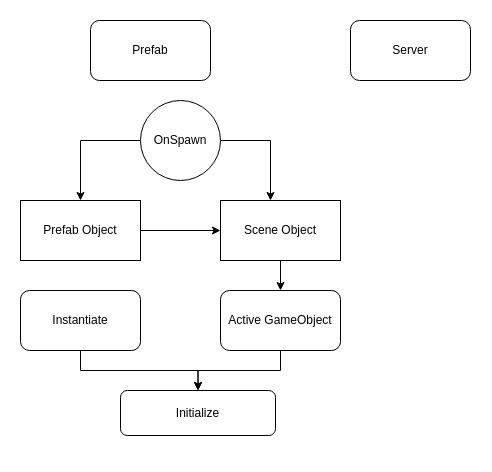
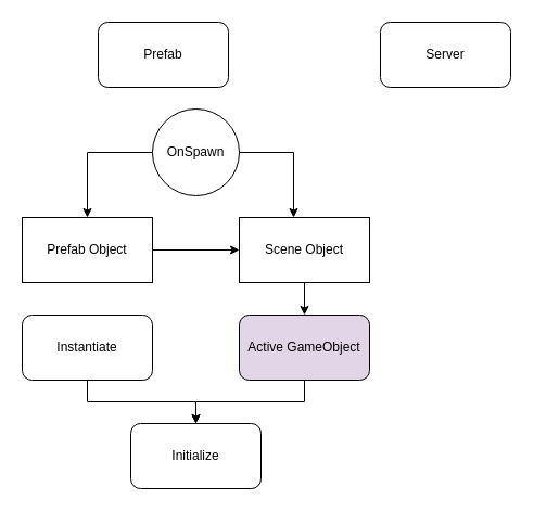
- <mxCell id="14" value="Active GameObject" style="rounded=1;whiteSpace=wrap;html=1;" vertex="1" parent="1"><mxGeometry x="220" y="290" width="120" height="60" as="geometry" /></mxCell>
+ <mxCell id="14" value="Active GameObject" style="rounded=1;whiteSpace=wrap;html=1;fillColor=#e1d5e7;" vertex="1" parent="1"><mxGeometry x="220" y="290" width="120" height="60" as="geometry" /></mxCell>
- <mxCell id="15" value="Initialize" style="rounded=1;whiteSpace=wrap;html=1;" vertex="1" parent="1"><mxGeometry x="120" y="390" width="155" height="45" as="geometry" /></mxCell>
+ <mxCell id="15" value="Initialize" style="rounded=1;whiteSpace=wrap;html=1;" vertex="1" parent="1"><mxGeometry x="120" y="390" width="120" height="60" as="geometry" /></mxCell>
